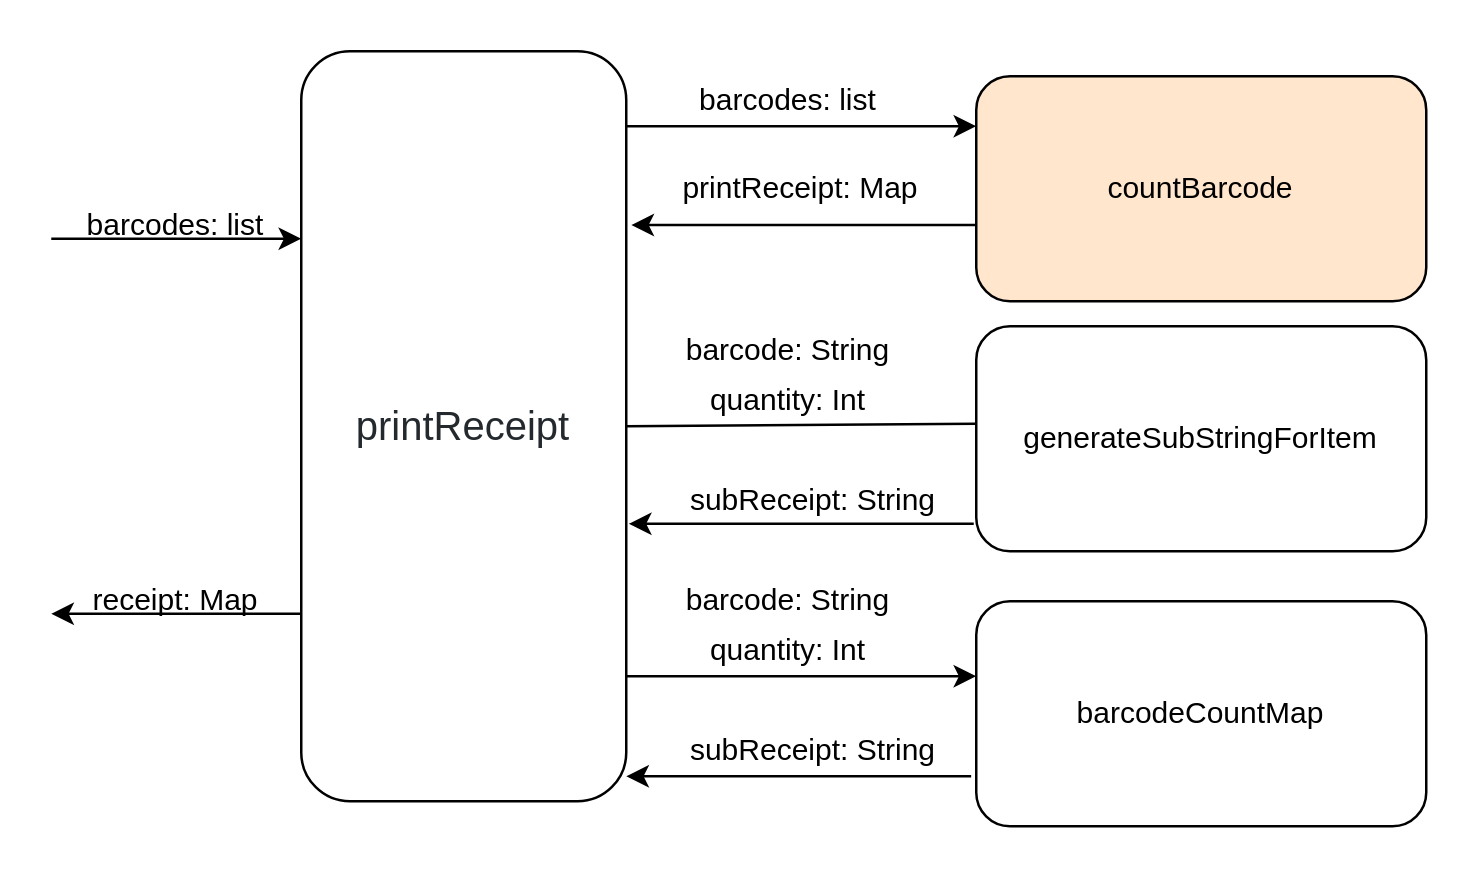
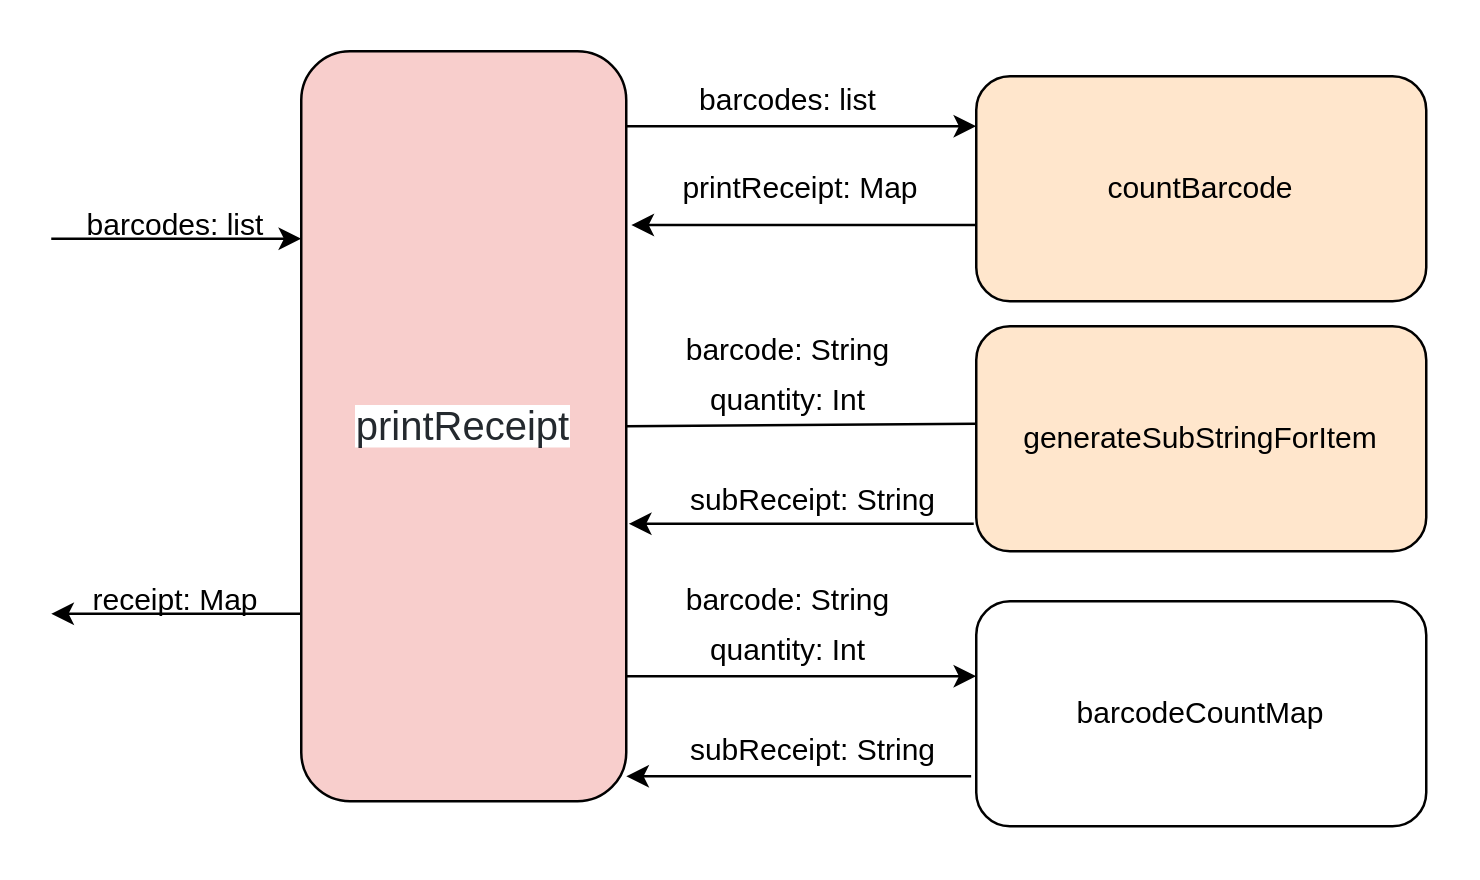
- <mxCell id="2" value="&lt;span style=&quot;color: rgb(36 , 41 , 46) ; font-size: 16px ; font-style: normal ; font-weight: 400 ; letter-spacing: normal ; text-indent: 0px ; text-transform: none ; word-spacing: 0px ; background-color: rgb(255 , 255 , 255) ; display: inline ; float: none&quot;&gt;printReceipt&lt;/span&gt;" style="rounded=1;whiteSpace=wrap;html=1;" parent="1" vertex="1"><mxGeometry x="120" y="20" width="130" height="300" as="geometry" /></mxCell>
+ <mxCell id="2" value="&lt;span style=&quot;color: rgb(36 , 41 , 46) ; font-size: 16px ; font-style: normal ; font-weight: 400 ; letter-spacing: normal ; text-indent: 0px ; text-transform: none ; word-spacing: 0px ; background-color: rgb(255 , 255 , 255) ; display: inline ; float: none&quot;&gt;printReceipt&lt;/span&gt;" style="rounded=1;whiteSpace=wrap;html=1;fillColor=#f8cecc;" parent="1" vertex="1"><mxGeometry x="120" y="20" width="130" height="300" as="geometry" /></mxCell>
- <mxCell id="8" value="generateSubStringForItem" style="rounded=1;whiteSpace=wrap;html=1;" parent="1" vertex="1"><mxGeometry x="390" y="130" width="180" height="90" as="geometry" /></mxCell>
+ <mxCell id="8" value="generateSubStringForItem" style="rounded=1;whiteSpace=wrap;html=1;fillColor=#ffe6cc;" parent="1" vertex="1"><mxGeometry x="390" y="130" width="180" height="90" as="geometry" /></mxCell>
